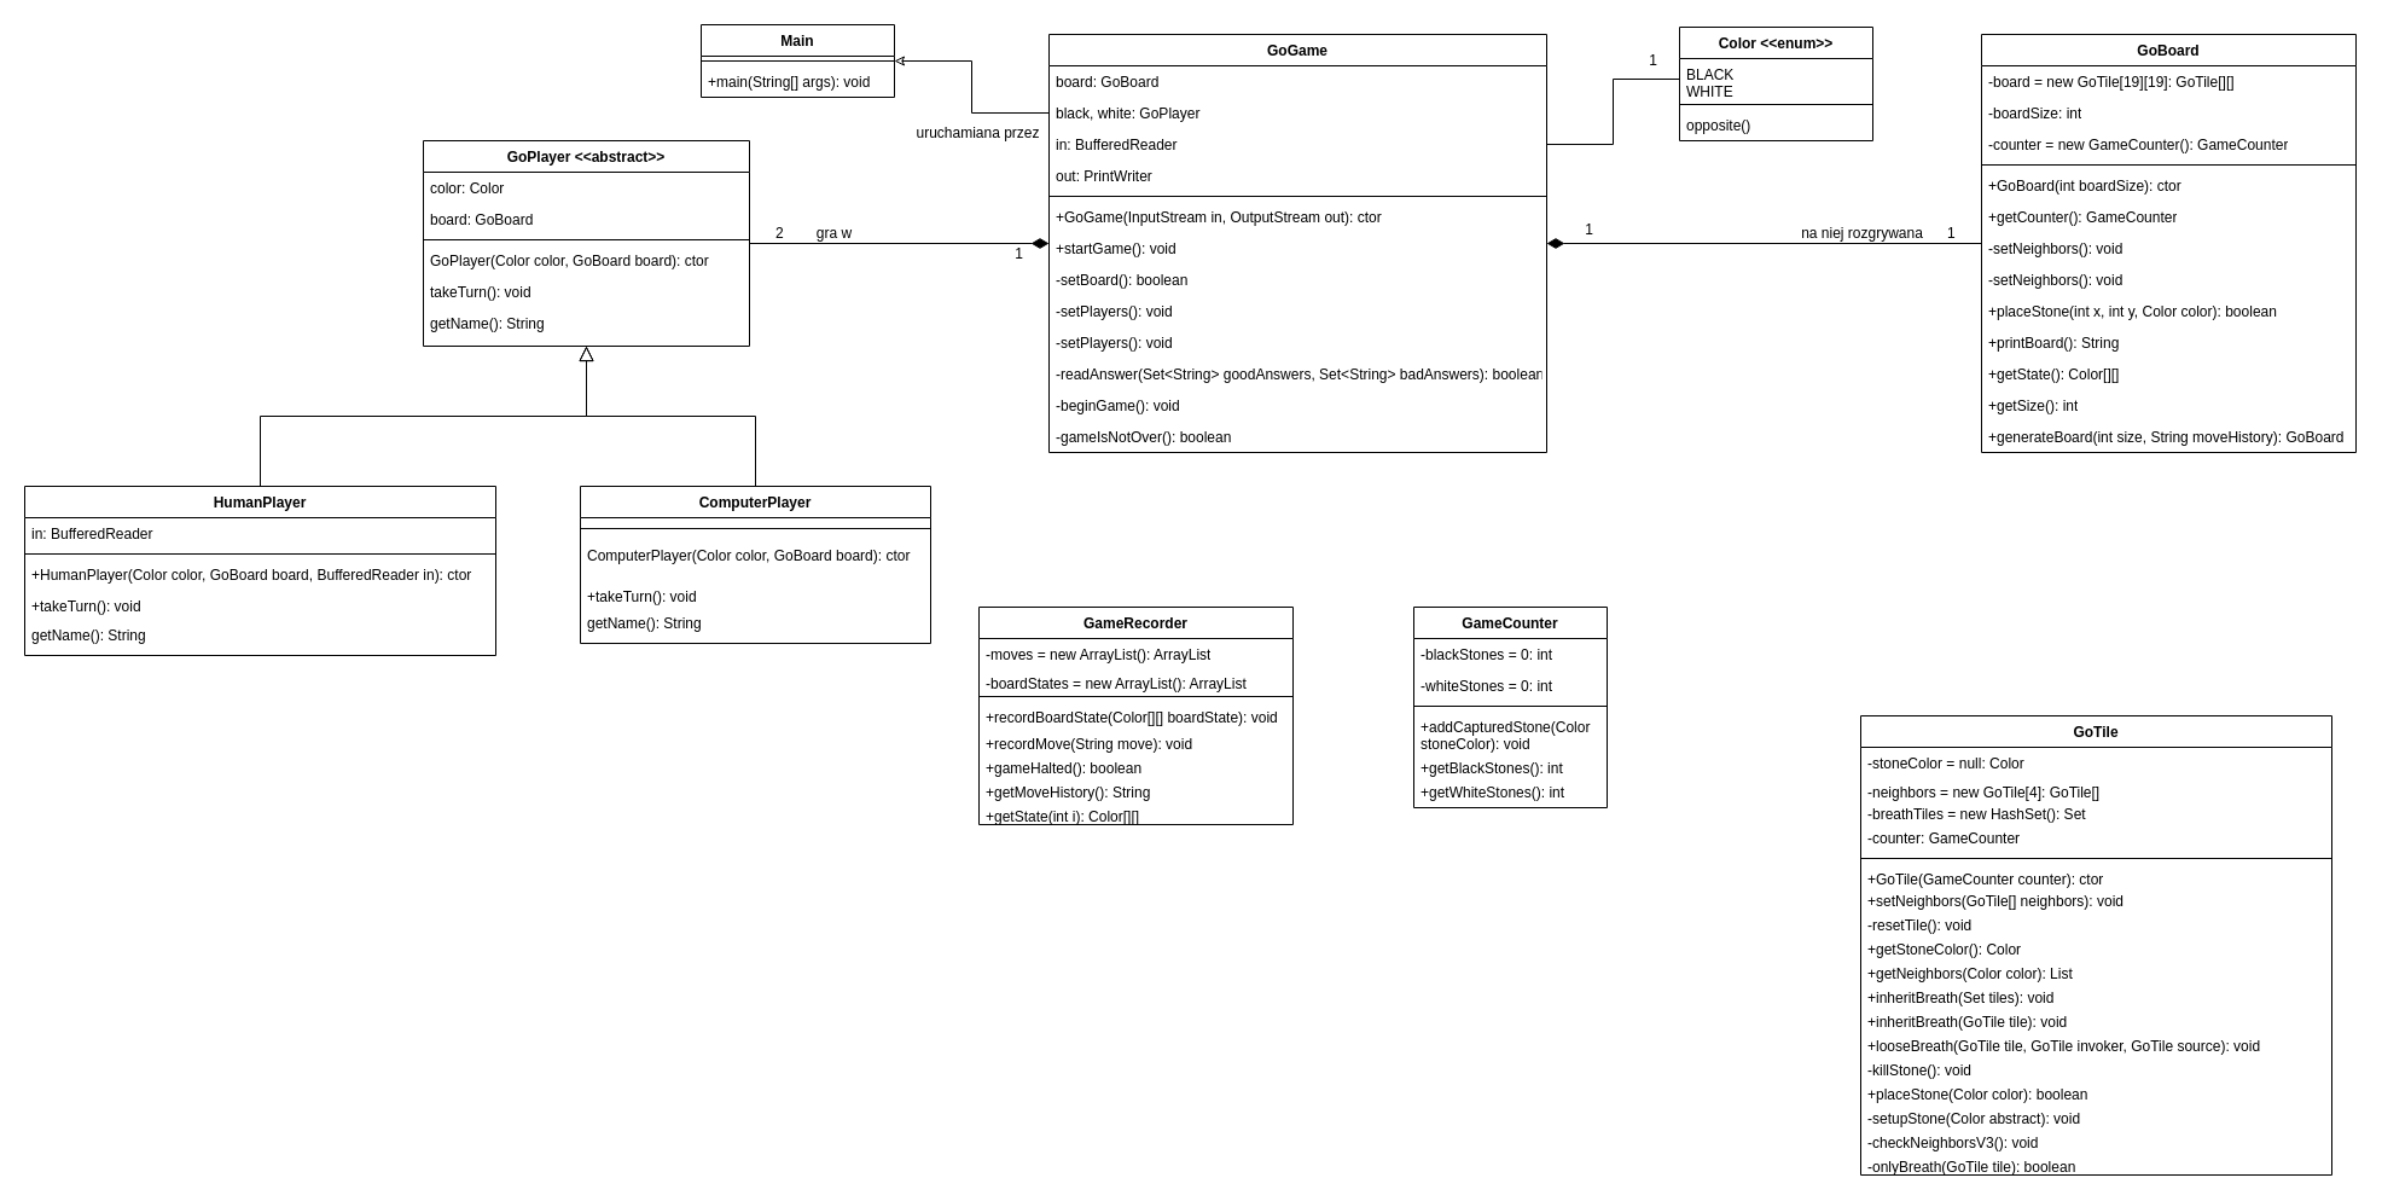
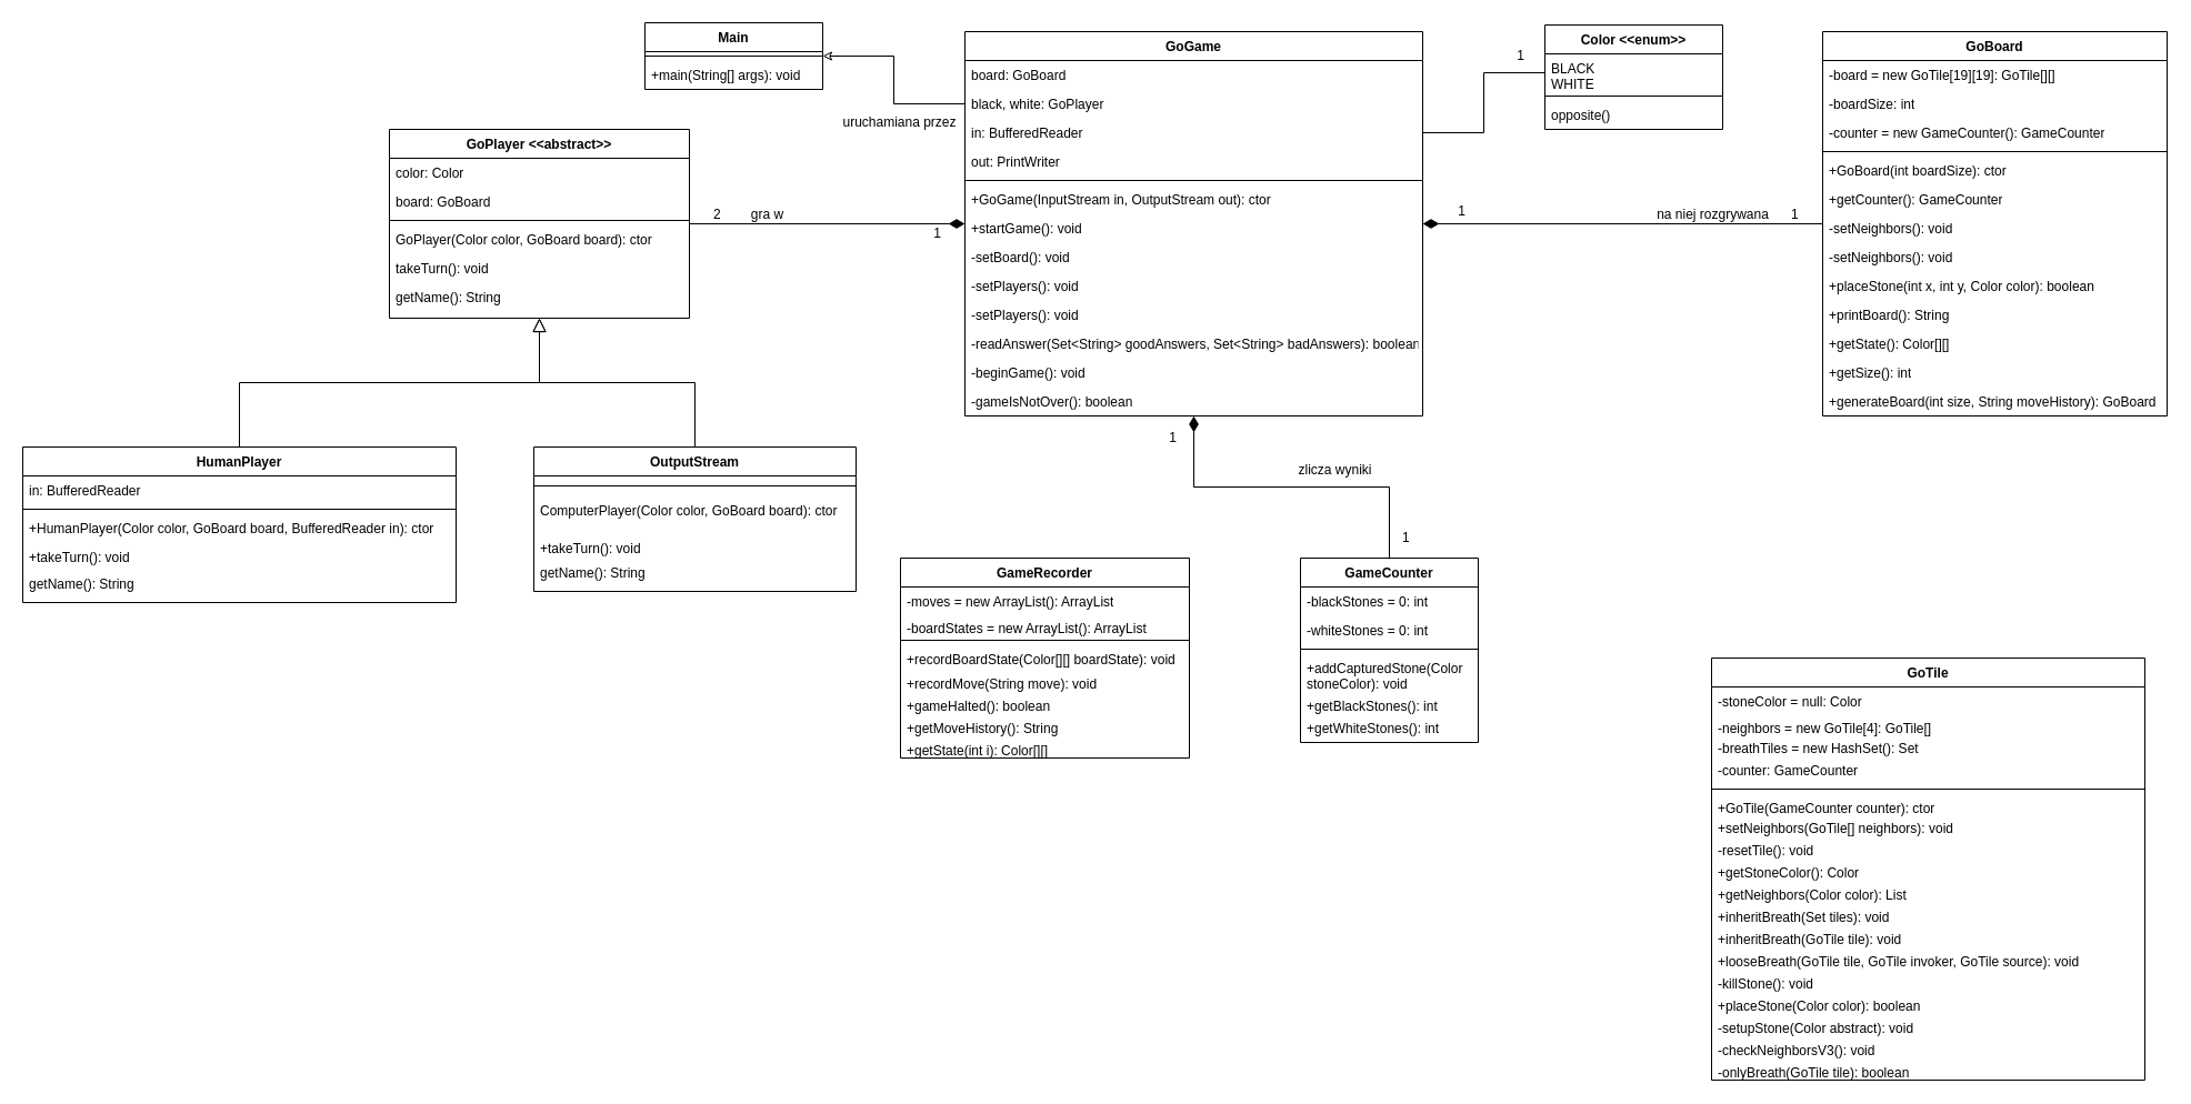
- <mxCell id="30" value="-setBoard(): boolean" style="text;align=left;verticalAlign=top;spacingLeft=4;spacingRight=4;overflow=hidden;rotatable=0;points=[[0,0.5],[1,0.5]];portConstraint=eastwest;" parent="22" vertex="1"><mxGeometry y="190" width="412" height="26" as="geometry" /></mxCell>
+ <mxCell id="30" value="-setBoard(): void" style="text;align=left;verticalAlign=top;spacingLeft=4;spacingRight=4;overflow=hidden;rotatable=0;points=[[0,0.5],[1,0.5]];portConstraint=eastwest;" parent="22" vertex="1"><mxGeometry y="190" width="412" height="26" as="geometry" /></mxCell>
- <mxCell id="16" value="ComputerPlayer" style="swimlane;fontStyle=1;align=center;verticalAlign=top;childLayout=stackLayout;horizontal=1;startSize=26;horizontalStack=0;resizeParent=1;resizeLast=0;collapsible=1;marginBottom=0;rounded=0;shadow=0;strokeWidth=1;" parent="1" vertex="1"><mxGeometry x="480" y="402" width="290" height="130" as="geometry"><mxRectangle x="-290" y="410" width="170" height="26" as="alternateBounds" /></mxGeometry></mxCell>
+ <mxCell id="16" value="OutputStream" style="swimlane;fontStyle=1;align=center;verticalAlign=top;childLayout=stackLayout;horizontal=1;startSize=26;horizontalStack=0;resizeParent=1;resizeLast=0;collapsible=1;marginBottom=0;rounded=0;shadow=0;strokeWidth=1;" parent="1" vertex="1"><mxGeometry x="480" y="402" width="290" height="130" as="geometry"><mxRectangle x="-290" y="410" width="170" height="26" as="alternateBounds" /></mxGeometry></mxCell>
+ <mxCell id="100" value="" style="endArrow=diamondThin;html=1;endSize=12;startArrow=none;startSize=14;startFill=0;edgeStyle=orthogonalEdgeStyle;rounded=0;endFill=1;enumerate=0;editable=1;movable=1;resizable=1;rotatable=1;deletable=1;locked=0;connectable=1;" parent="1" source="43" target="22" edge="1"><mxGeometry x="0.5" y="41" relative="1" as="geometry"><mxPoint x="1080" y="502" as="sourcePoint" /><mxPoint x="1200" y="412" as="targetPoint" /><mxPoint x="-40" y="32" as="offset" /></mxGeometry></mxCell>
+ <mxCell id="101" value="1" style="resizable=0;align=left;verticalAlign=bottom;labelBackgroundColor=none;fontSize=12;" parent="100" connectable="0" vertex="1"><mxGeometry x="-1" relative="1" as="geometry"><mxPoint x="10" y="-10" as="offset" /></mxGeometry></mxCell>
+ <mxCell id="102" value="1" style="resizable=0;align=right;verticalAlign=bottom;labelBackgroundColor=none;fontSize=12;" parent="100" connectable="0" vertex="1"><mxGeometry x="1" relative="1" as="geometry"><mxPoint x="-14" y="28" as="offset" /></mxGeometry></mxCell>
+ <mxCell id="103" value="zlicza wyniki" style="text;html=1;resizable=0;points=[];;align=center;verticalAlign=middle;labelBackgroundColor=none;rounded=0;shadow=0;strokeWidth=1;fontSize=12;" parent="100" vertex="1" connectable="0"><mxGeometry x="0.5" y="49" relative="1" as="geometry"><mxPoint x="114" y="-65" as="offset" /></mxGeometry></mxCell>
